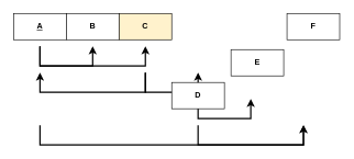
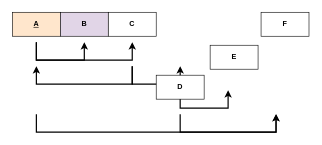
- <mxCell id="5" value="A" style="html=1;whiteSpace=wrap;fontStyle=5" parent="1" vertex="1"><mxGeometry x="20" y="20" width="80" height="40" as="geometry" /></mxCell>
+ <mxCell id="5" value="A" style="html=1;whiteSpace=wrap;fontStyle=5;fillColor=#ffe6cc;" parent="1" vertex="1"><mxGeometry x="20" y="20" width="80" height="40" as="geometry" /></mxCell>
- <mxCell id="6" value="B" style="html=1;whiteSpace=wrap;fontStyle=1" parent="1" vertex="1"><mxGeometry x="100" y="20" width="80" height="40" as="geometry" /></mxCell>
+ <mxCell id="6" value="B" style="html=1;whiteSpace=wrap;fontStyle=1;fillColor=#e1d5e7;" parent="1" vertex="1"><mxGeometry x="100" y="20" width="80" height="40" as="geometry" /></mxCell>
- <mxCell id="9" value="C" style="html=1;whiteSpace=wrap;fontStyle=1;fillColor=#fff2cc;" parent="1" vertex="1"><mxGeometry x="180" y="20" width="80" height="40" as="geometry" /></mxCell>
+ <mxCell id="9" value="C" style="html=1;whiteSpace=wrap;fontStyle=1" parent="1" vertex="1"><mxGeometry x="180" y="20" width="80" height="40" as="geometry" /></mxCell>
